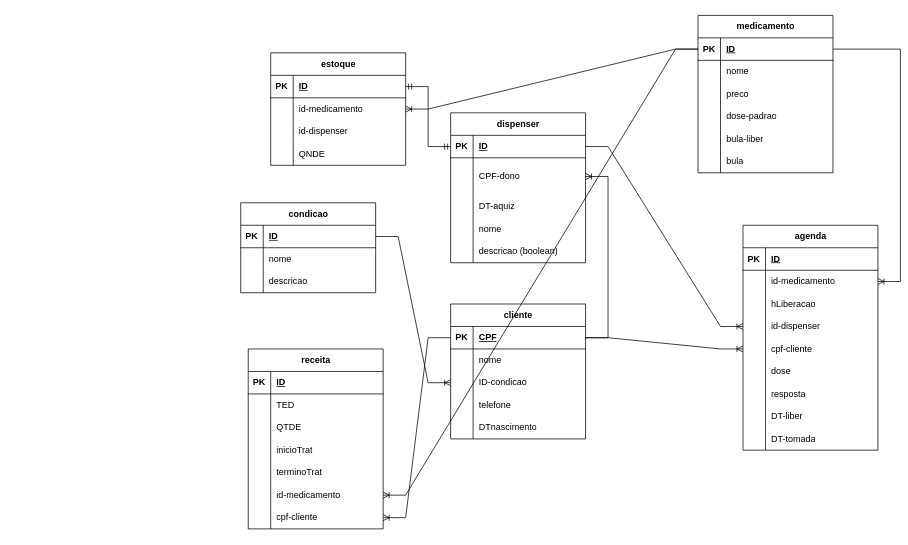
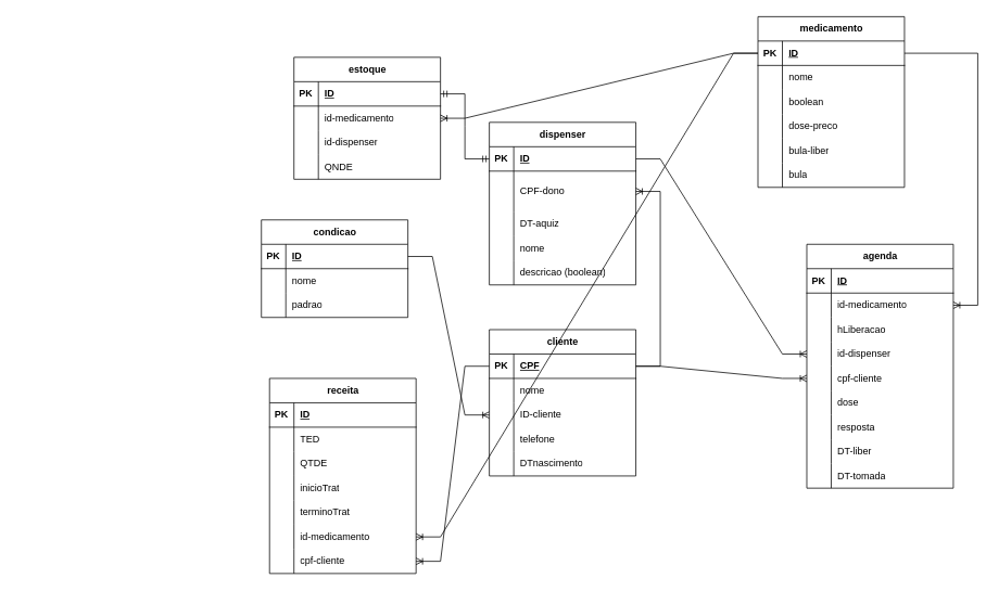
- <mxCell id="43" value="preco" style="shape=partialRectangle;connectable=0;fillColor=none;top=0;left=0;bottom=0;right=0;align=left;spacingLeft=6;overflow=hidden;whiteSpace=wrap;html=1;" parent="41" vertex="1"><mxGeometry x="30" width="150" height="30" as="geometry"><mxRectangle width="150" height="30" as="alternateBounds" /></mxGeometry></mxCell>
+ <mxCell id="43" value="boolean" style="shape=partialRectangle;connectable=0;fillColor=none;top=0;left=0;bottom=0;right=0;align=left;spacingLeft=6;overflow=hidden;whiteSpace=wrap;html=1;" parent="41" vertex="1"><mxGeometry x="30" width="150" height="30" as="geometry"><mxRectangle width="150" height="30" as="alternateBounds" /></mxGeometry></mxCell>
- <mxCell id="46" value="dose-padrao" style="shape=partialRectangle;connectable=0;fillColor=none;top=0;left=0;bottom=0;right=0;align=left;spacingLeft=6;overflow=hidden;whiteSpace=wrap;html=1;" vertex="1" parent="44"><mxGeometry x="30" width="150" height="30" as="geometry"><mxRectangle width="150" height="30" as="alternateBounds" /></mxGeometry></mxCell>
+ <mxCell id="46" value="dose-preco" style="shape=partialRectangle;connectable=0;fillColor=none;top=0;left=0;bottom=0;right=0;align=left;spacingLeft=6;overflow=hidden;whiteSpace=wrap;html=1;" vertex="1" parent="44"><mxGeometry x="30" width="150" height="30" as="geometry"><mxRectangle width="150" height="30" as="alternateBounds" /></mxGeometry></mxCell>
- <mxCell id="125" value="descricao" style="shape=partialRectangle;connectable=0;fillColor=none;top=0;left=0;bottom=0;right=0;align=left;spacingLeft=6;overflow=hidden;whiteSpace=wrap;html=1;" parent="123" vertex="1"><mxGeometry x="30" width="150" height="30" as="geometry"><mxRectangle width="150" height="30" as="alternateBounds" /></mxGeometry></mxCell>
+ <mxCell id="125" value="padrao" style="shape=partialRectangle;connectable=0;fillColor=none;top=0;left=0;bottom=0;right=0;align=left;spacingLeft=6;overflow=hidden;whiteSpace=wrap;html=1;" parent="123" vertex="1"><mxGeometry x="30" width="150" height="30" as="geometry"><mxRectangle width="150" height="30" as="alternateBounds" /></mxGeometry></mxCell>
- <mxCell id="27" value="ID-condicao" style="shape=partialRectangle;connectable=0;fillColor=none;top=0;left=0;bottom=0;right=0;align=left;spacingLeft=6;overflow=hidden;whiteSpace=wrap;html=1;" parent="25" vertex="1"><mxGeometry x="30" width="150" height="30" as="geometry"><mxRectangle width="150" height="30" as="alternateBounds" /></mxGeometry></mxCell>
+ <mxCell id="27" value="ID-cliente" style="shape=partialRectangle;connectable=0;fillColor=none;top=0;left=0;bottom=0;right=0;align=left;spacingLeft=6;overflow=hidden;whiteSpace=wrap;html=1;" parent="25" vertex="1"><mxGeometry x="30" width="150" height="30" as="geometry"><mxRectangle width="150" height="30" as="alternateBounds" /></mxGeometry></mxCell>
